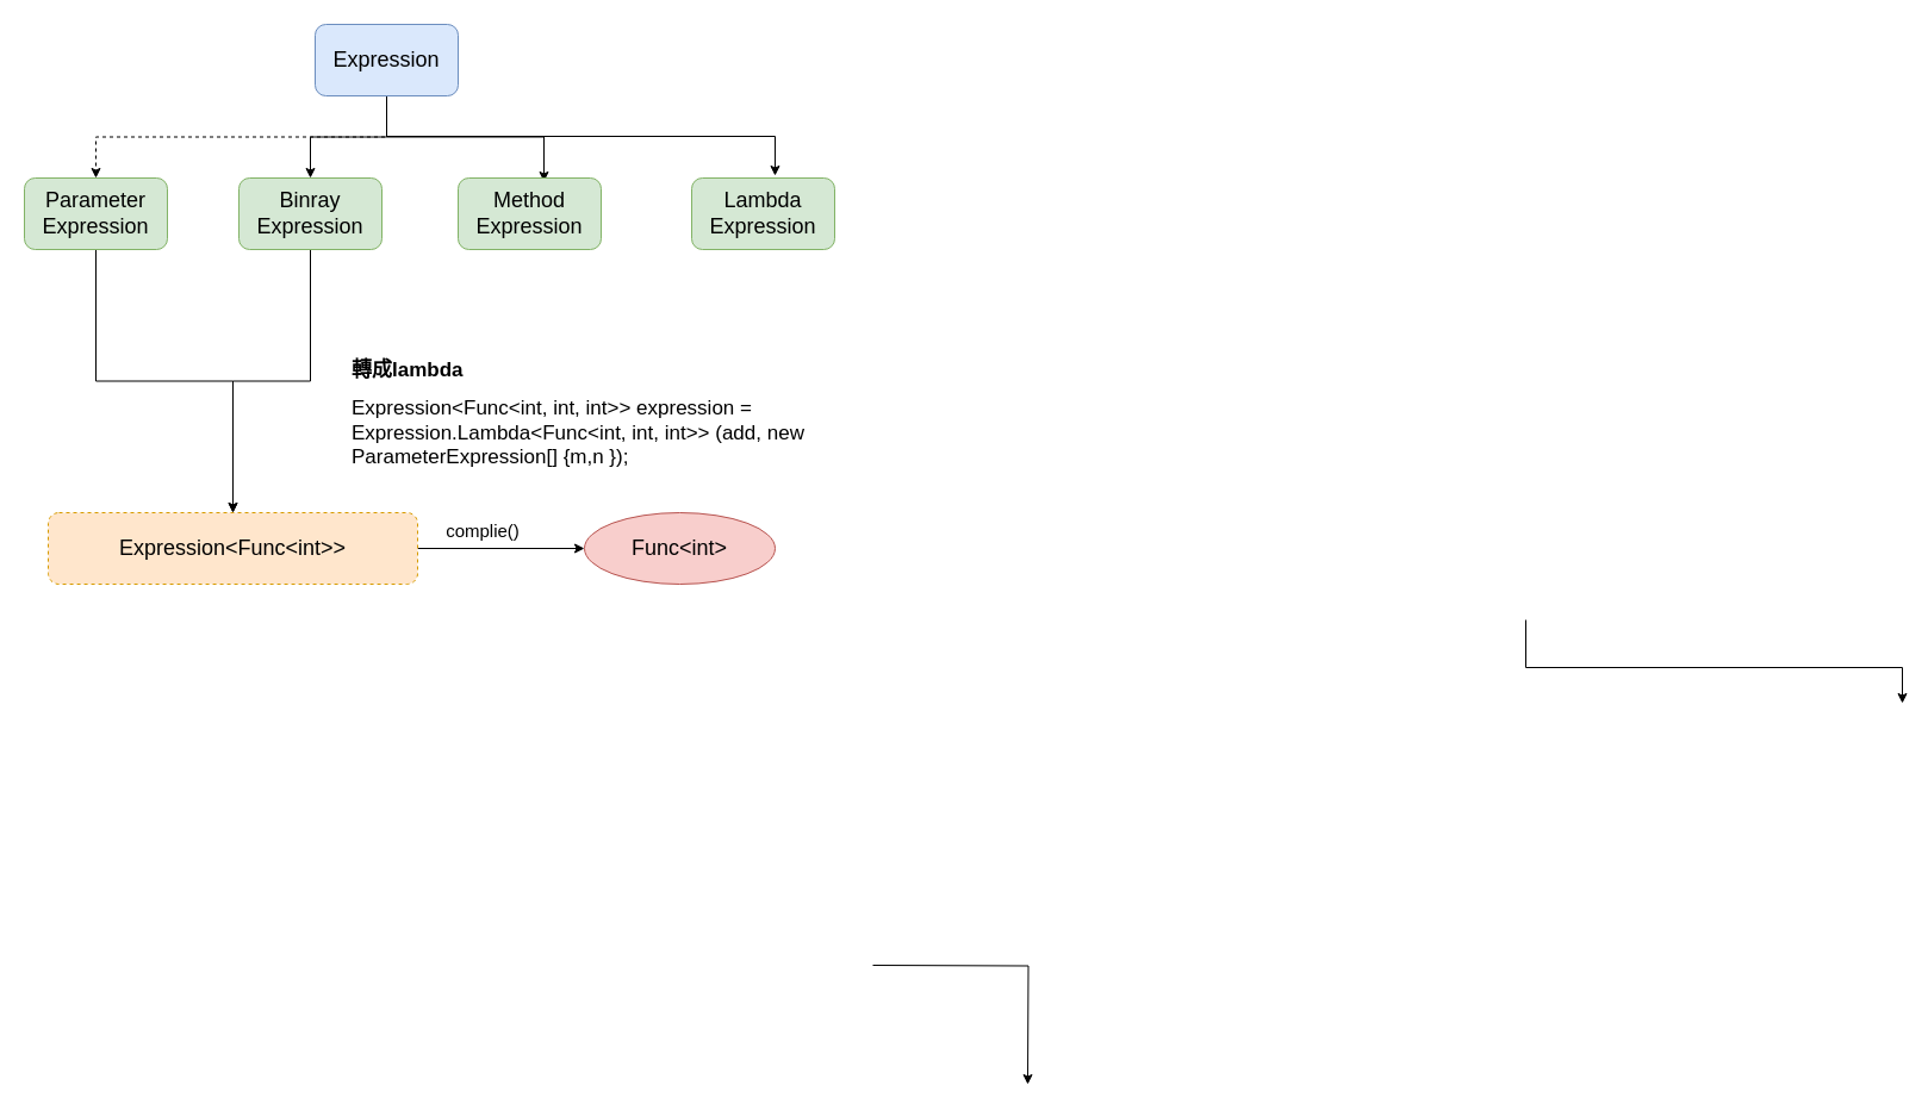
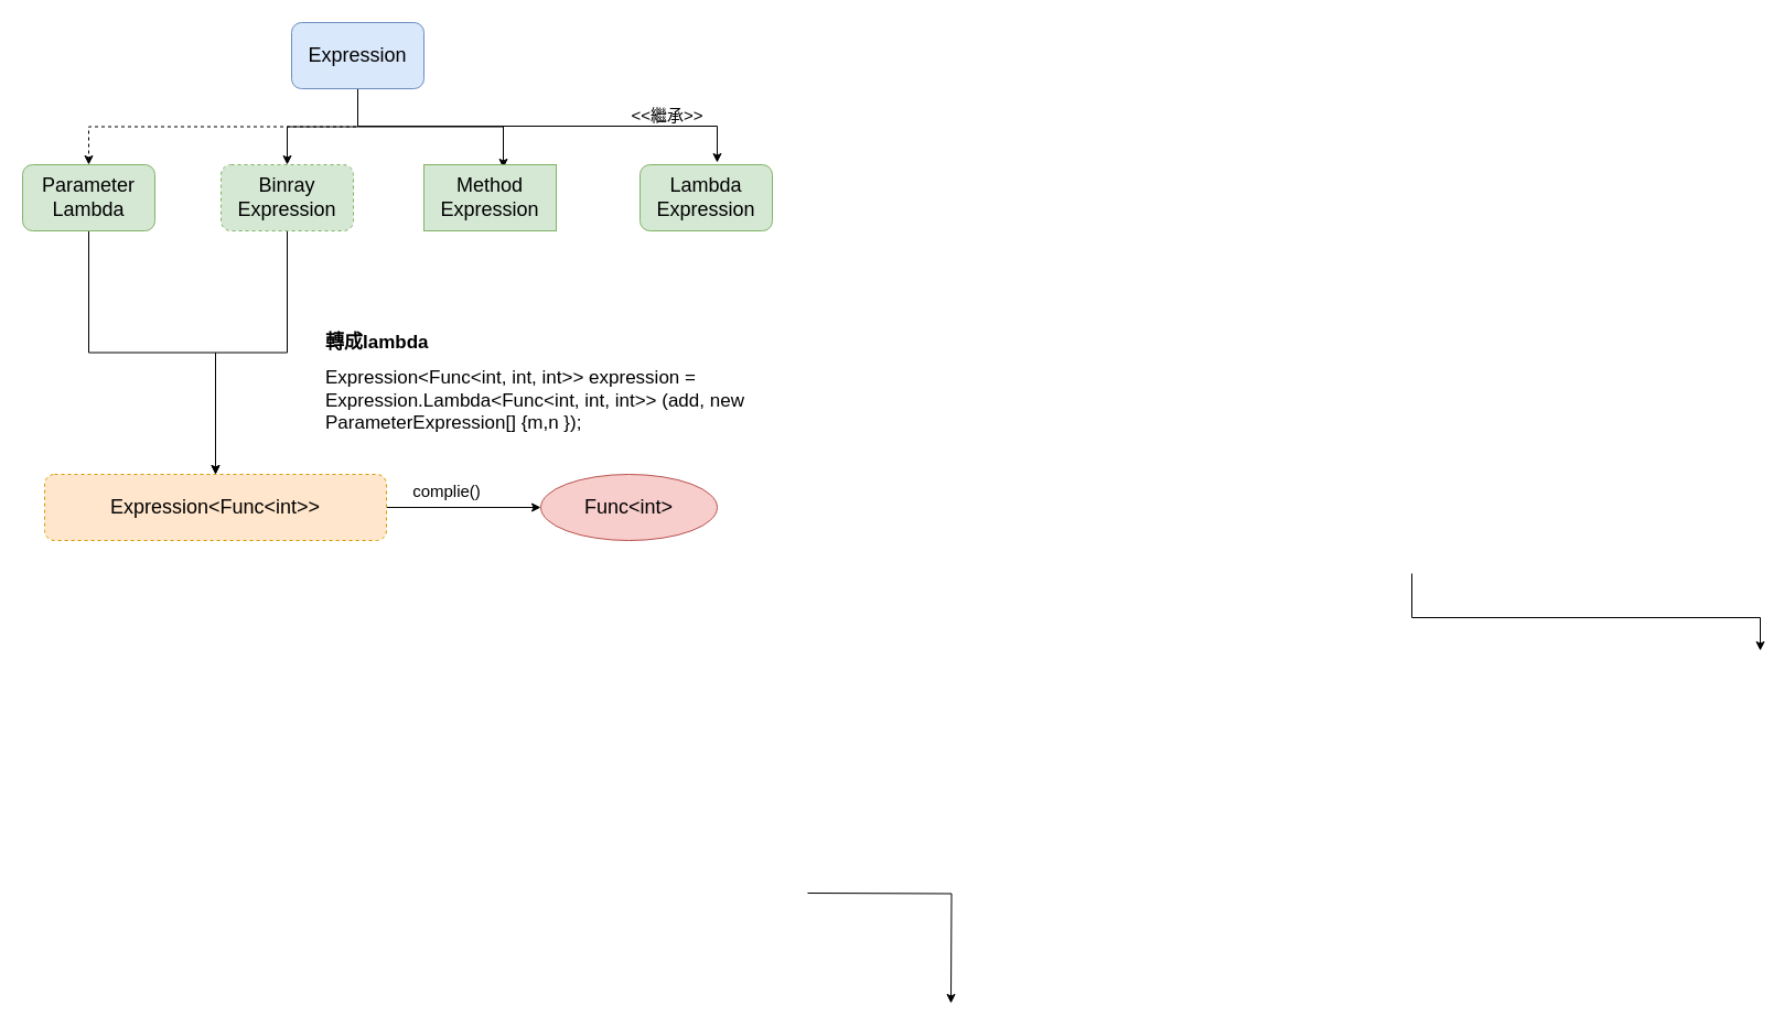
+ <mxCell id="18" value="&amp;lt;&amp;lt;繼承&amp;gt;&amp;gt;" style="text;html=1;strokeColor=none;fillColor=none;align=center;verticalAlign=middle;whiteSpace=wrap;rounded=0;fontSize=15;" vertex="1" parent="1"><mxGeometry x="560" y="89" width="90" height="30" as="geometry" /></mxCell>
- <mxCell id="10" value="Parameter&lt;br&gt;Expression" style="rounded=1;whiteSpace=wrap;html=1;fontSize=18;fillColor=#d5e8d4;strokeColor=#82b366;" vertex="1" parent="1"><mxGeometry x="20" y="149" width="120" height="60" as="geometry" /></mxCell>
+ <mxCell id="10" value="Parameter&lt;br&gt;Lambda" style="rounded=1;whiteSpace=wrap;html=1;fontSize=18;fillColor=#d5e8d4;strokeColor=#82b366;" vertex="1" parent="1"><mxGeometry x="20" y="149" width="120" height="60" as="geometry" /></mxCell>
- <mxCell id="12" value="Binray&lt;br&gt;Expression" style="rounded=1;whiteSpace=wrap;html=1;fontSize=18;fillColor=#d5e8d4;strokeColor=#82b366;" vertex="1" parent="1"><mxGeometry x="200" y="149" width="120" height="60" as="geometry" /></mxCell>
+ <mxCell id="12" value="Binray&lt;br&gt;Expression" style="rounded=1;whiteSpace=wrap;html=1;fontSize=18;fillColor=#d5e8d4;strokeColor=#82b366;dashed=1;" vertex="1" parent="1"><mxGeometry x="200" y="149" width="120" height="60" as="geometry" /></mxCell>
- <mxCell id="13" value="Method&lt;br&gt;Expression" style="rounded=1;whiteSpace=wrap;html=1;fontSize=18;fillColor=#d5e8d4;strokeColor=#82b366;" vertex="1" parent="1"><mxGeometry x="384" y="149" width="120" height="60" as="geometry" /></mxCell>
+ <mxCell id="13" value="Method&lt;br&gt;Expression" style="whiteSpace=wrap;html=1;fontSize=18;fillColor=#d5e8d4;strokeColor=#82b366;rounded=0;" vertex="1" parent="1"><mxGeometry x="384" y="149" width="120" height="60" as="geometry" /></mxCell>
